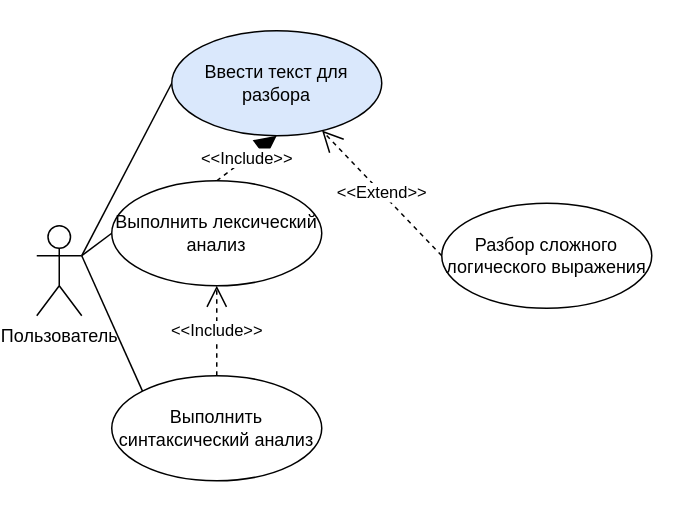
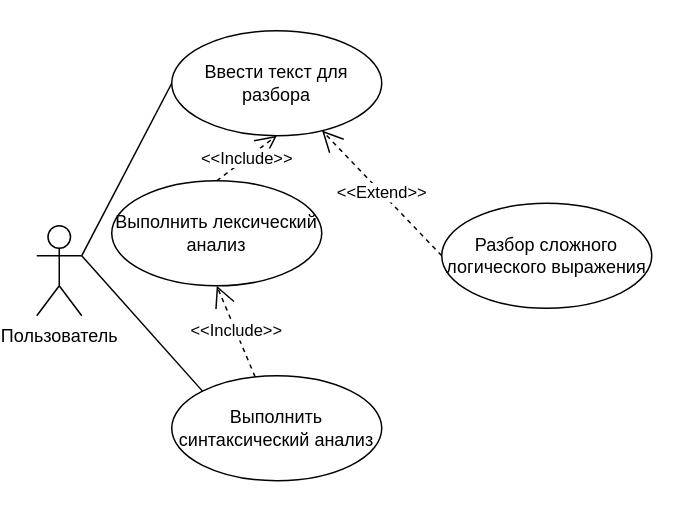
- <mxCell id="6" value="Ввести текст для разбора" style="ellipse;whiteSpace=wrap;html=1;fillColor=#dae8fc;" vertex="1" parent="1"><mxGeometry x="110" y="20" width="140" height="70" as="geometry" /></mxCell>
+ <mxCell id="6" value="Ввести текст для разбора" style="ellipse;whiteSpace=wrap;html=1;" vertex="1" parent="1"><mxGeometry x="110" y="20" width="140" height="70" as="geometry" /></mxCell>
- <mxCell id="7" value="&amp;lt;&amp;lt;Include&amp;gt;&amp;gt;" style="endArrow=block;endSize=12;dashed=1;html=1;rounded=0;entryX=0.5;entryY=1;entryDx=0;entryDy=0;exitX=0.5;exitY=0;exitDx=0;exitDy=0;" edge="1" parent="1" source="9" target="6"><mxGeometry width="160" relative="1" as="geometry"><mxPoint x="-210" y="50" as="sourcePoint" /><mxPoint x="-50" y="50" as="targetPoint" /><mxPoint as="offset" /></mxGeometry></mxCell>
+ <mxCell id="7" value="&amp;lt;&amp;lt;Include&amp;gt;&amp;gt;" style="endArrow=open;endSize=12;dashed=1;html=1;rounded=0;entryX=0.5;entryY=1;entryDx=0;entryDy=0;exitX=0.5;exitY=0;exitDx=0;exitDy=0;" edge="1" parent="1" source="9" target="6"><mxGeometry width="160" relative="1" as="geometry"><mxPoint x="-210" y="50" as="sourcePoint" /><mxPoint x="-50" y="50" as="targetPoint" /><mxPoint as="offset" /></mxGeometry></mxCell>
- <mxCell id="3" style="orthogonalLoop=1;jettySize=auto;html=1;exitX=1;exitY=0.333;exitDx=0;exitDy=0;exitPerimeter=0;entryX=0;entryY=0.5;entryDx=0;entryDy=0;rounded=0;endArrow=none;endFill=0;" edge="1" parent="1" source="5" target="9"><mxGeometry relative="1" as="geometry" /></mxCell>
- <mxCell id="10" value="Выполнить синтаксический анализ" style="ellipse;whiteSpace=wrap;html=1;" vertex="1" parent="1"><mxGeometry x="70" y="250" width="140" height="70" as="geometry" /></mxCell>
+ <mxCell id="10" value="Выполнить синтаксический анализ" style="ellipse;whiteSpace=wrap;html=1;" vertex="1" parent="1"><mxGeometry x="110" y="250" width="140" height="70" as="geometry" /></mxCell>
